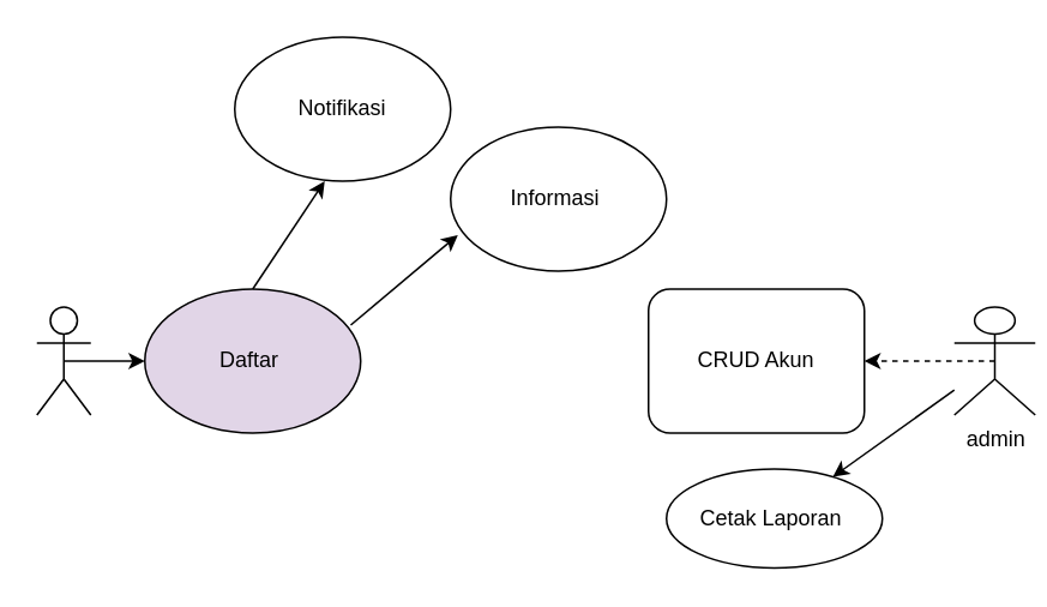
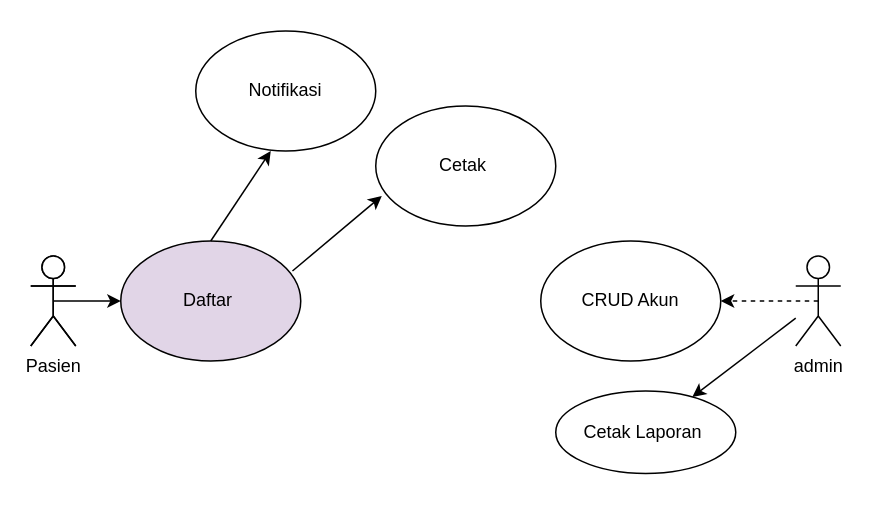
- <mxCell id="10" value="Informasi&amp;nbsp;" style="ellipse;whiteSpace=wrap;html=1;" vertex="1" parent="1"><mxGeometry x="250" y="70" width="120" height="80" as="geometry" /></mxCell>
+ <mxCell id="10" value="Cetak&amp;nbsp;" style="ellipse;whiteSpace=wrap;html=1;" vertex="1" parent="1"><mxGeometry x="250" y="70" width="120" height="80" as="geometry" /></mxCell>
- <mxCell id="12" value="CRUD Akun" style="whiteSpace=wrap;html=1;rounded=1;" vertex="1" parent="1"><mxGeometry x="360" y="159.996" width="120" height="80" as="geometry" /></mxCell>
+ <mxCell id="12" value="CRUD Akun" style="ellipse;whiteSpace=wrap;html=1;" vertex="1" parent="1"><mxGeometry x="360" y="159.996" width="120" height="80" as="geometry" /></mxCell>
- <mxCell id="6" value="admin&lt;div&gt;&lt;br/&gt;&lt;/div&gt;" style="shape=umlActor;verticalLabelPosition=bottom;verticalAlign=top;html=1;outlineConnect=0;" vertex="1" parent="1"><mxGeometry x="530" y="170" width="45" height="60" as="geometry" /></mxCell>
+ <mxCell id="6" value="admin&lt;div&gt;&lt;br/&gt;&lt;/div&gt;" style="shape=umlActor;verticalLabelPosition=bottom;verticalAlign=top;html=1;outlineConnect=0;" vertex="1" parent="1"><mxGeometry x="530" y="170" width="30" height="60" as="geometry" /></mxCell>
+ <mxCell id="2" value="Pasien&lt;div&gt;&lt;br/&gt;&lt;/div&gt;" style="shape=umlActor;verticalLabelPosition=bottom;verticalAlign=top;html=1;outlineConnect=0;" vertex="1" parent="1"><mxGeometry x="20" y="170" width="30" height="60" as="geometry" /></mxCell>
